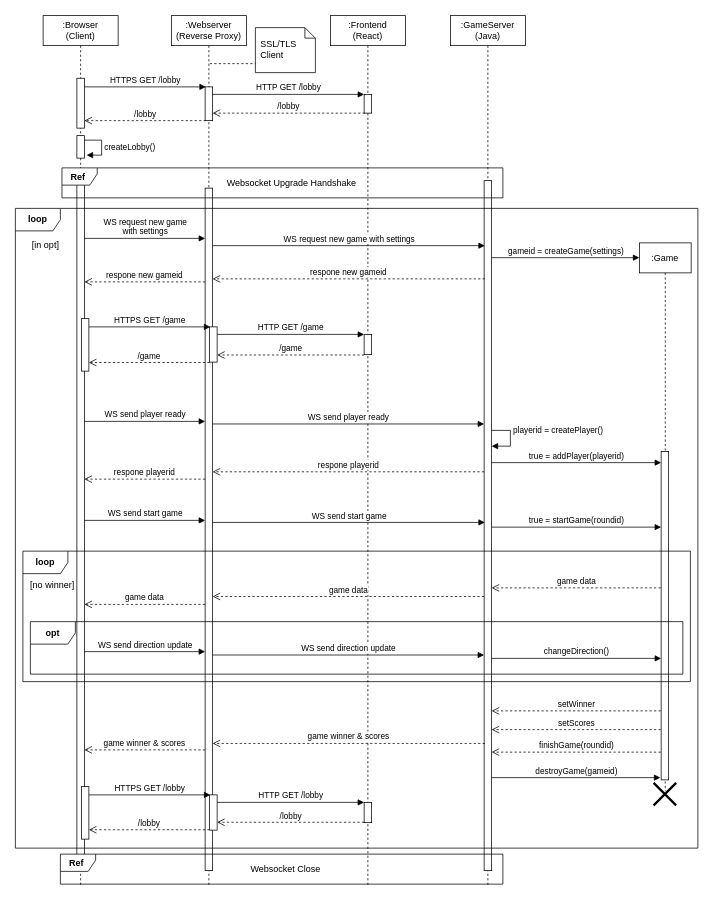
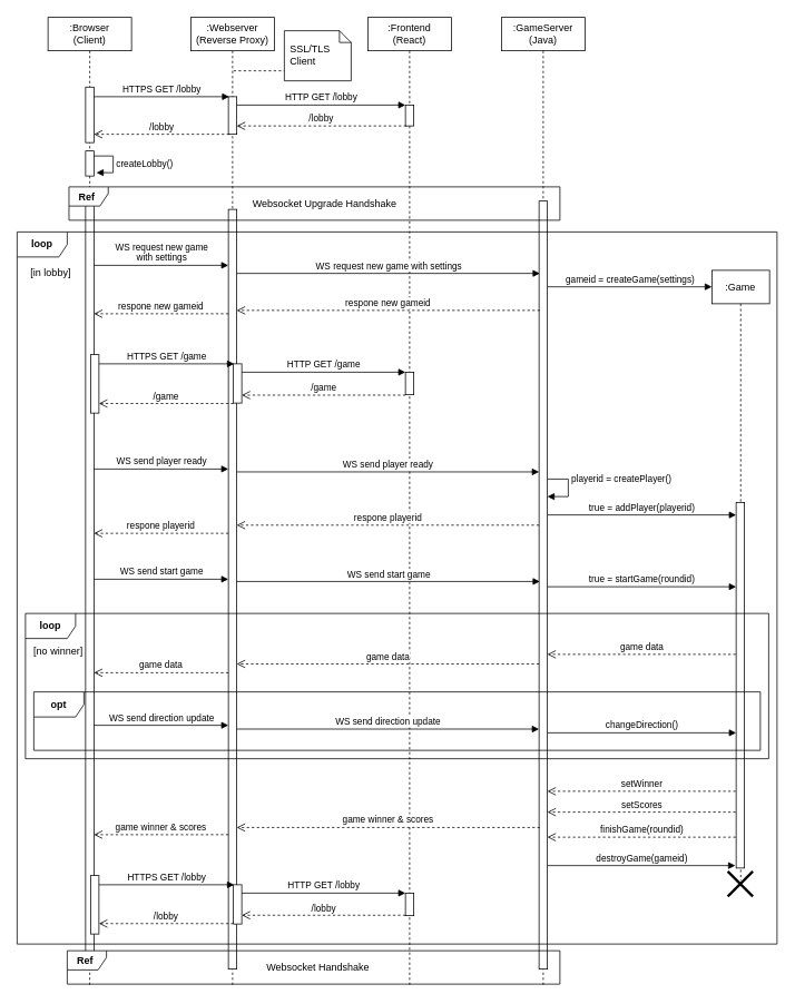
- <mxCell id="67" value="[in opt]" style="text;html=1;align=center;verticalAlign=middle;resizable=0;points=[];autosize=1;fillColor=#ffffff;" vertex="1" parent="1"><mxGeometry x="31" y="317" width="58" height="18" as="geometry" /></mxCell>
+ <mxCell id="67" value="[in lobby]" style="text;html=1;align=center;verticalAlign=middle;resizable=0;points=[];autosize=1;fillColor=#ffffff;" vertex="1" parent="1"><mxGeometry x="31" y="317" width="58" height="18" as="geometry" /></mxCell>
- <mxCell id="71" value="&lt;span style=&quot;text-align: left&quot;&gt;Websocket Close&lt;/span&gt;" style="text;html=1;strokeColor=none;fillColor=none;align=center;verticalAlign=middle;whiteSpace=wrap;rounded=0;" vertex="1" parent="1"><mxGeometry x="250.722" y="1148" width="258.549" height="20" as="geometry" /></mxCell>
+ <mxCell id="71" value="&lt;span style=&quot;text-align: left&quot;&gt;Websocket Handshake&lt;/span&gt;" style="text;html=1;strokeColor=none;fillColor=none;align=center;verticalAlign=middle;whiteSpace=wrap;rounded=0;" vertex="1" parent="1"><mxGeometry x="250.722" y="1148" width="258.549" height="20" as="geometry" /></mxCell>
